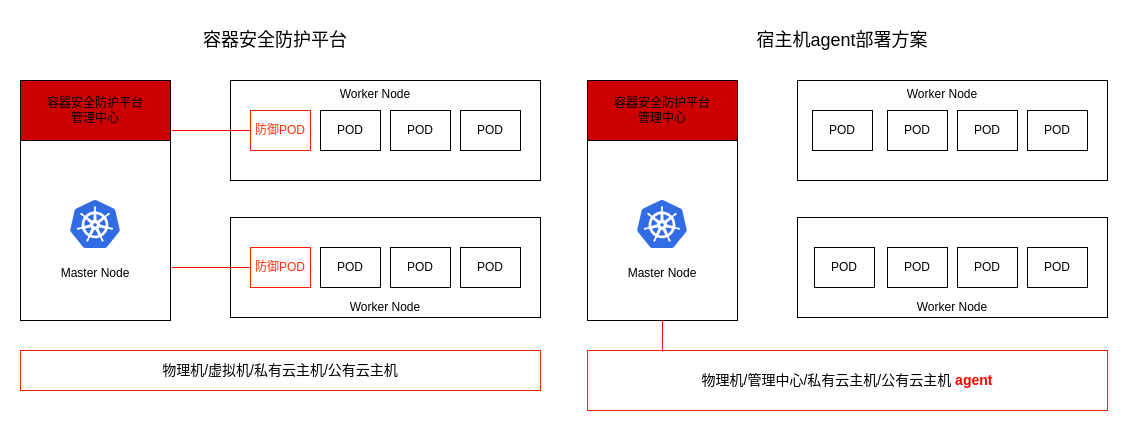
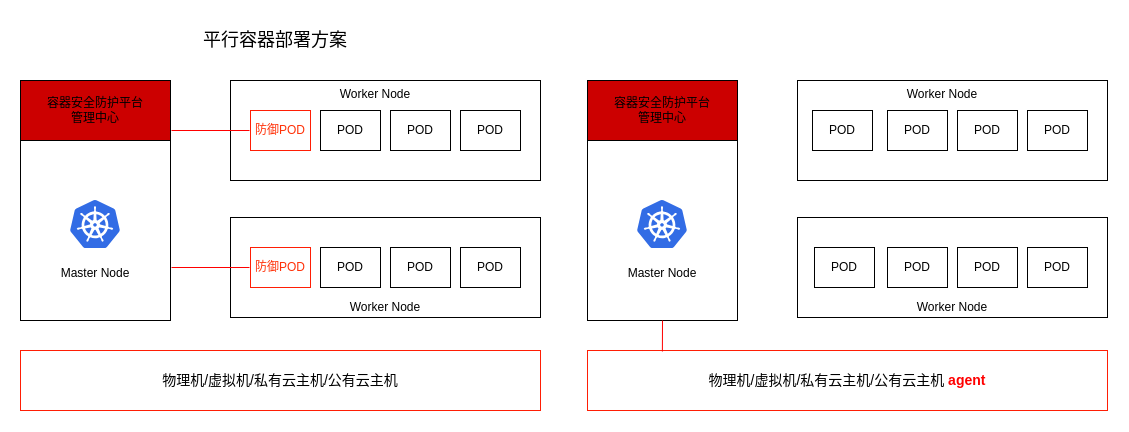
- <mxCell id="20" value="&lt;font style=&quot;font-size: 18px&quot;&gt;容器安全防护平台&lt;/font&gt;" style="text;html=1;strokeColor=none;fillColor=none;align=center;verticalAlign=middle;whiteSpace=wrap;rounded=0;" parent="1" vertex="1"><mxGeometry x="20" y="20" width="510" height="40" as="geometry" /></mxCell>
+ <mxCell id="20" value="&lt;font style=&quot;font-size: 18px&quot;&gt;平行容器部署方案&lt;/font&gt;" style="text;html=1;strokeColor=none;fillColor=none;align=center;verticalAlign=middle;whiteSpace=wrap;rounded=0;" parent="1" vertex="1"><mxGeometry x="20" y="20" width="510" height="40" as="geometry" /></mxCell>
- <mxCell id="35" value="&lt;font style=&quot;font-size: 18px&quot;&gt;宿主机agent部署方案&lt;/font&gt;" style="text;html=1;strokeColor=none;fillColor=none;align=center;verticalAlign=middle;whiteSpace=wrap;rounded=0;" vertex="1" parent="1"><mxGeometry x="587" y="20" width="510" height="40" as="geometry" /></mxCell>
- <mxCell id="19" value="&lt;font style=&quot;font-size: 14px&quot;&gt;物理机/虚拟机/私有云主机/公有云主机&lt;/font&gt;" style="rounded=0;whiteSpace=wrap;html=1;strokeColor=#FF1E05;fillColor=#FFFFFF;" parent="1" vertex="1"><mxGeometry x="20" y="350" width="520" height="40" as="geometry" /></mxCell>
+ <mxCell id="19" value="&lt;font style=&quot;font-size: 14px&quot;&gt;物理机/虚拟机/私有云主机/公有云主机&lt;/font&gt;" style="rounded=0;whiteSpace=wrap;html=1;strokeColor=#FF1E05;fillColor=#FFFFFF;" parent="1" vertex="1"><mxGeometry x="20" y="350" width="520" height="60" as="geometry" /></mxCell>
- <mxCell id="34" value="&lt;font style=&quot;font-size: 14px&quot;&gt;物理机/管理中心/私有云主机/公有云主机 &lt;b&gt;&lt;font color=&quot;#FF0000&quot;&gt;agent&lt;/font&gt;&lt;/b&gt;&lt;/font&gt; " style="rounded=0;whiteSpace=wrap;html=1;strokeColor=#FF1E05;fillColor=#FFFFFF;" vertex="1" parent="1"><mxGeometry x="587" y="350" width="520" height="60" as="geometry" /></mxCell>
+ <mxCell id="34" value="&lt;font style=&quot;font-size: 14px&quot;&gt;物理机/虚拟机/私有云主机/公有云主机 &lt;b&gt;&lt;font color=&quot;#FF0000&quot;&gt;agent&lt;/font&gt;&lt;/b&gt;&lt;/font&gt; " style="rounded=0;whiteSpace=wrap;html=1;strokeColor=#FF1E05;fillColor=#FFFFFF;" vertex="1" parent="1"><mxGeometry x="587" y="350" width="520" height="60" as="geometry" /></mxCell>
